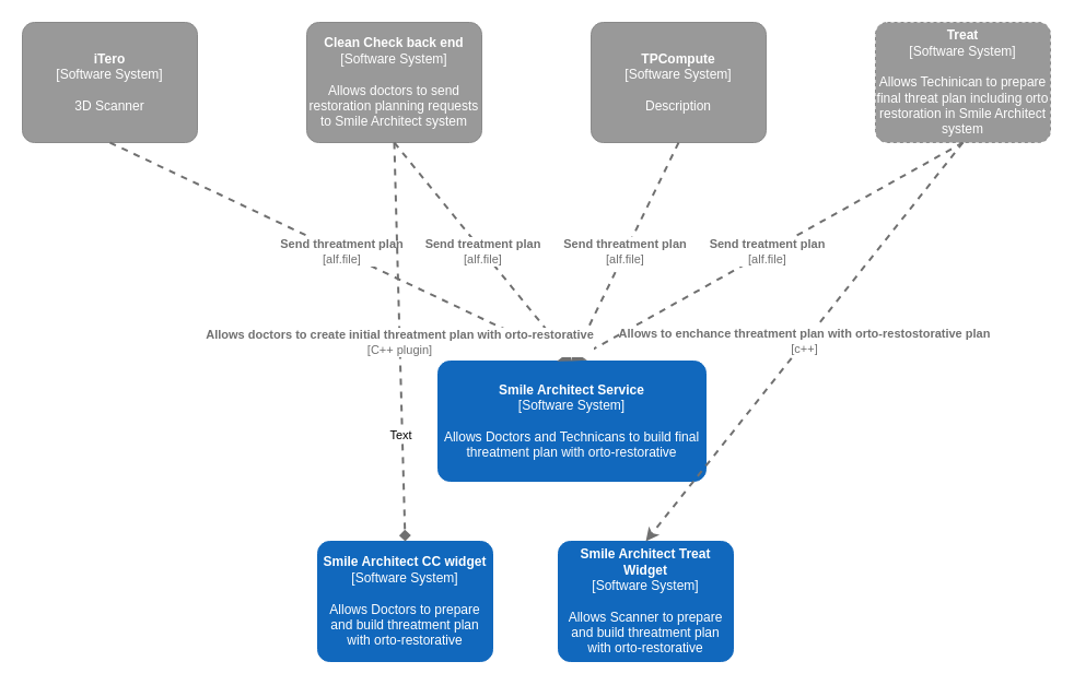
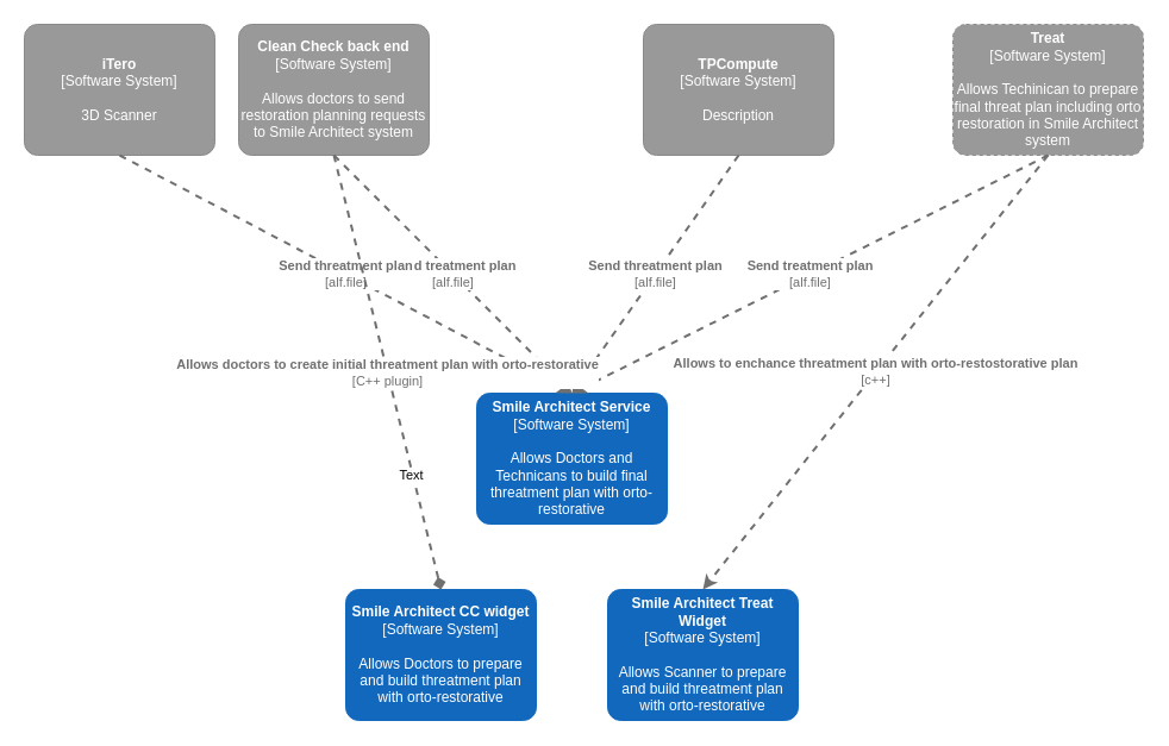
- <mxCell id="4" value="&lt;b&gt;Clean Check back end&lt;/b&gt;&lt;div&gt;[Software System]&lt;/div&gt;&lt;br&gt;&lt;div&gt;Allows doctors to send restoration planning requests to Smile Architect system&lt;/div&gt;" style="rounded=1;whiteSpace=wrap;html=1;labelBackgroundColor=none;fillColor=#999999;fontColor=#ffffff;align=center;arcSize=10;strokeColor=#8A8A8A;metaEdit=1;metaData={&quot;c4Type&quot;:{&quot;editable&quot;:false}};points=[[0.25,0,0],[0.5,0,0],[0.75,0,0],[1,0.25,0],[1,0.5,0],[1,0.75,0],[0.75,1,0],[0.5,1,0],[0.25,1,0],[0,0.75,0],[0,0.5,0],[0,0.25,0]];" vertex="1" parent="1"><mxGeometry x="280" width="160" height="110.0" as="geometry" y="20" /></mxCell>
+ <mxCell id="4" value="&lt;b&gt;Clean Check back end&lt;/b&gt;&lt;div&gt;[Software System]&lt;/div&gt;&lt;br&gt;&lt;div&gt;Allows doctors to send restoration planning requests to Smile Architect system&lt;/div&gt;" style="rounded=1;whiteSpace=wrap;html=1;labelBackgroundColor=none;fillColor=#999999;fontColor=#ffffff;align=center;arcSize=10;strokeColor=#8A8A8A;metaEdit=1;metaData={&quot;c4Type&quot;:{&quot;editable&quot;:false}};points=[[0.25,0,0],[0.5,0,0],[0.75,0,0],[1,0.25,0],[1,0.5,0],[1,0.75,0],[0.75,1,0],[0.5,1,0],[0.25,1,0],[0,0.75,0],[0,0.5,0],[0,0.25,0]];" vertex="1" parent="1"><mxGeometry x="200" y="20" width="160" height="110.0" as="geometry" /></mxCell>
- <mxCell id="2" value="&lt;b&gt;Smile Architect Service&lt;/b&gt;&lt;div&gt;[Software System]&lt;/div&gt;&lt;br&gt;&lt;div&gt;Allows Doctors and Technicans to build final threatment plan with orto-restorative&lt;/div&gt;" style="rounded=1;whiteSpace=wrap;html=1;labelBackgroundColor=none;fillColor=#1168BD;fontColor=#ffffff;align=center;arcSize=10;strokeColor=#1168BD;metaEdit=1;metaData={&quot;c4Type&quot;:{&quot;editable&quot;:false}};points=[[0.25,0,0],[0.5,0,0],[0.75,0,0],[1,0.25,0],[1,0.5,0],[1,0.75,0],[0.75,1,0],[0.5,1,0],[0.25,1,0],[0,0.75,0],[0,0.5,0],[0,0.25,0]];" vertex="1" parent="1"><mxGeometry x="400" y="330" width="245" height="110.0" as="geometry" /></mxCell>
+ <mxCell id="2" value="&lt;b&gt;Smile Architect Service&lt;/b&gt;&lt;div&gt;[Software System]&lt;/div&gt;&lt;br&gt;&lt;div&gt;Allows Doctors and Technicans to build final threatment plan with orto-restorative&lt;/div&gt;" style="rounded=1;whiteSpace=wrap;html=1;labelBackgroundColor=none;fillColor=#1168BD;fontColor=#ffffff;align=center;arcSize=10;strokeColor=#1168BD;metaEdit=1;metaData={&quot;c4Type&quot;:{&quot;editable&quot;:false}};points=[[0.25,0,0],[0.5,0,0],[0.75,0,0],[1,0.25,0],[1,0.5,0],[1,0.75,0],[0.75,1,0],[0.5,1,0],[0.25,1,0],[0,0.75,0],[0,0.5,0],[0,0.25,0]];" vertex="1" parent="1"><mxGeometry x="400" y="330" width="160" height="110.0" as="geometry" /></mxCell>
